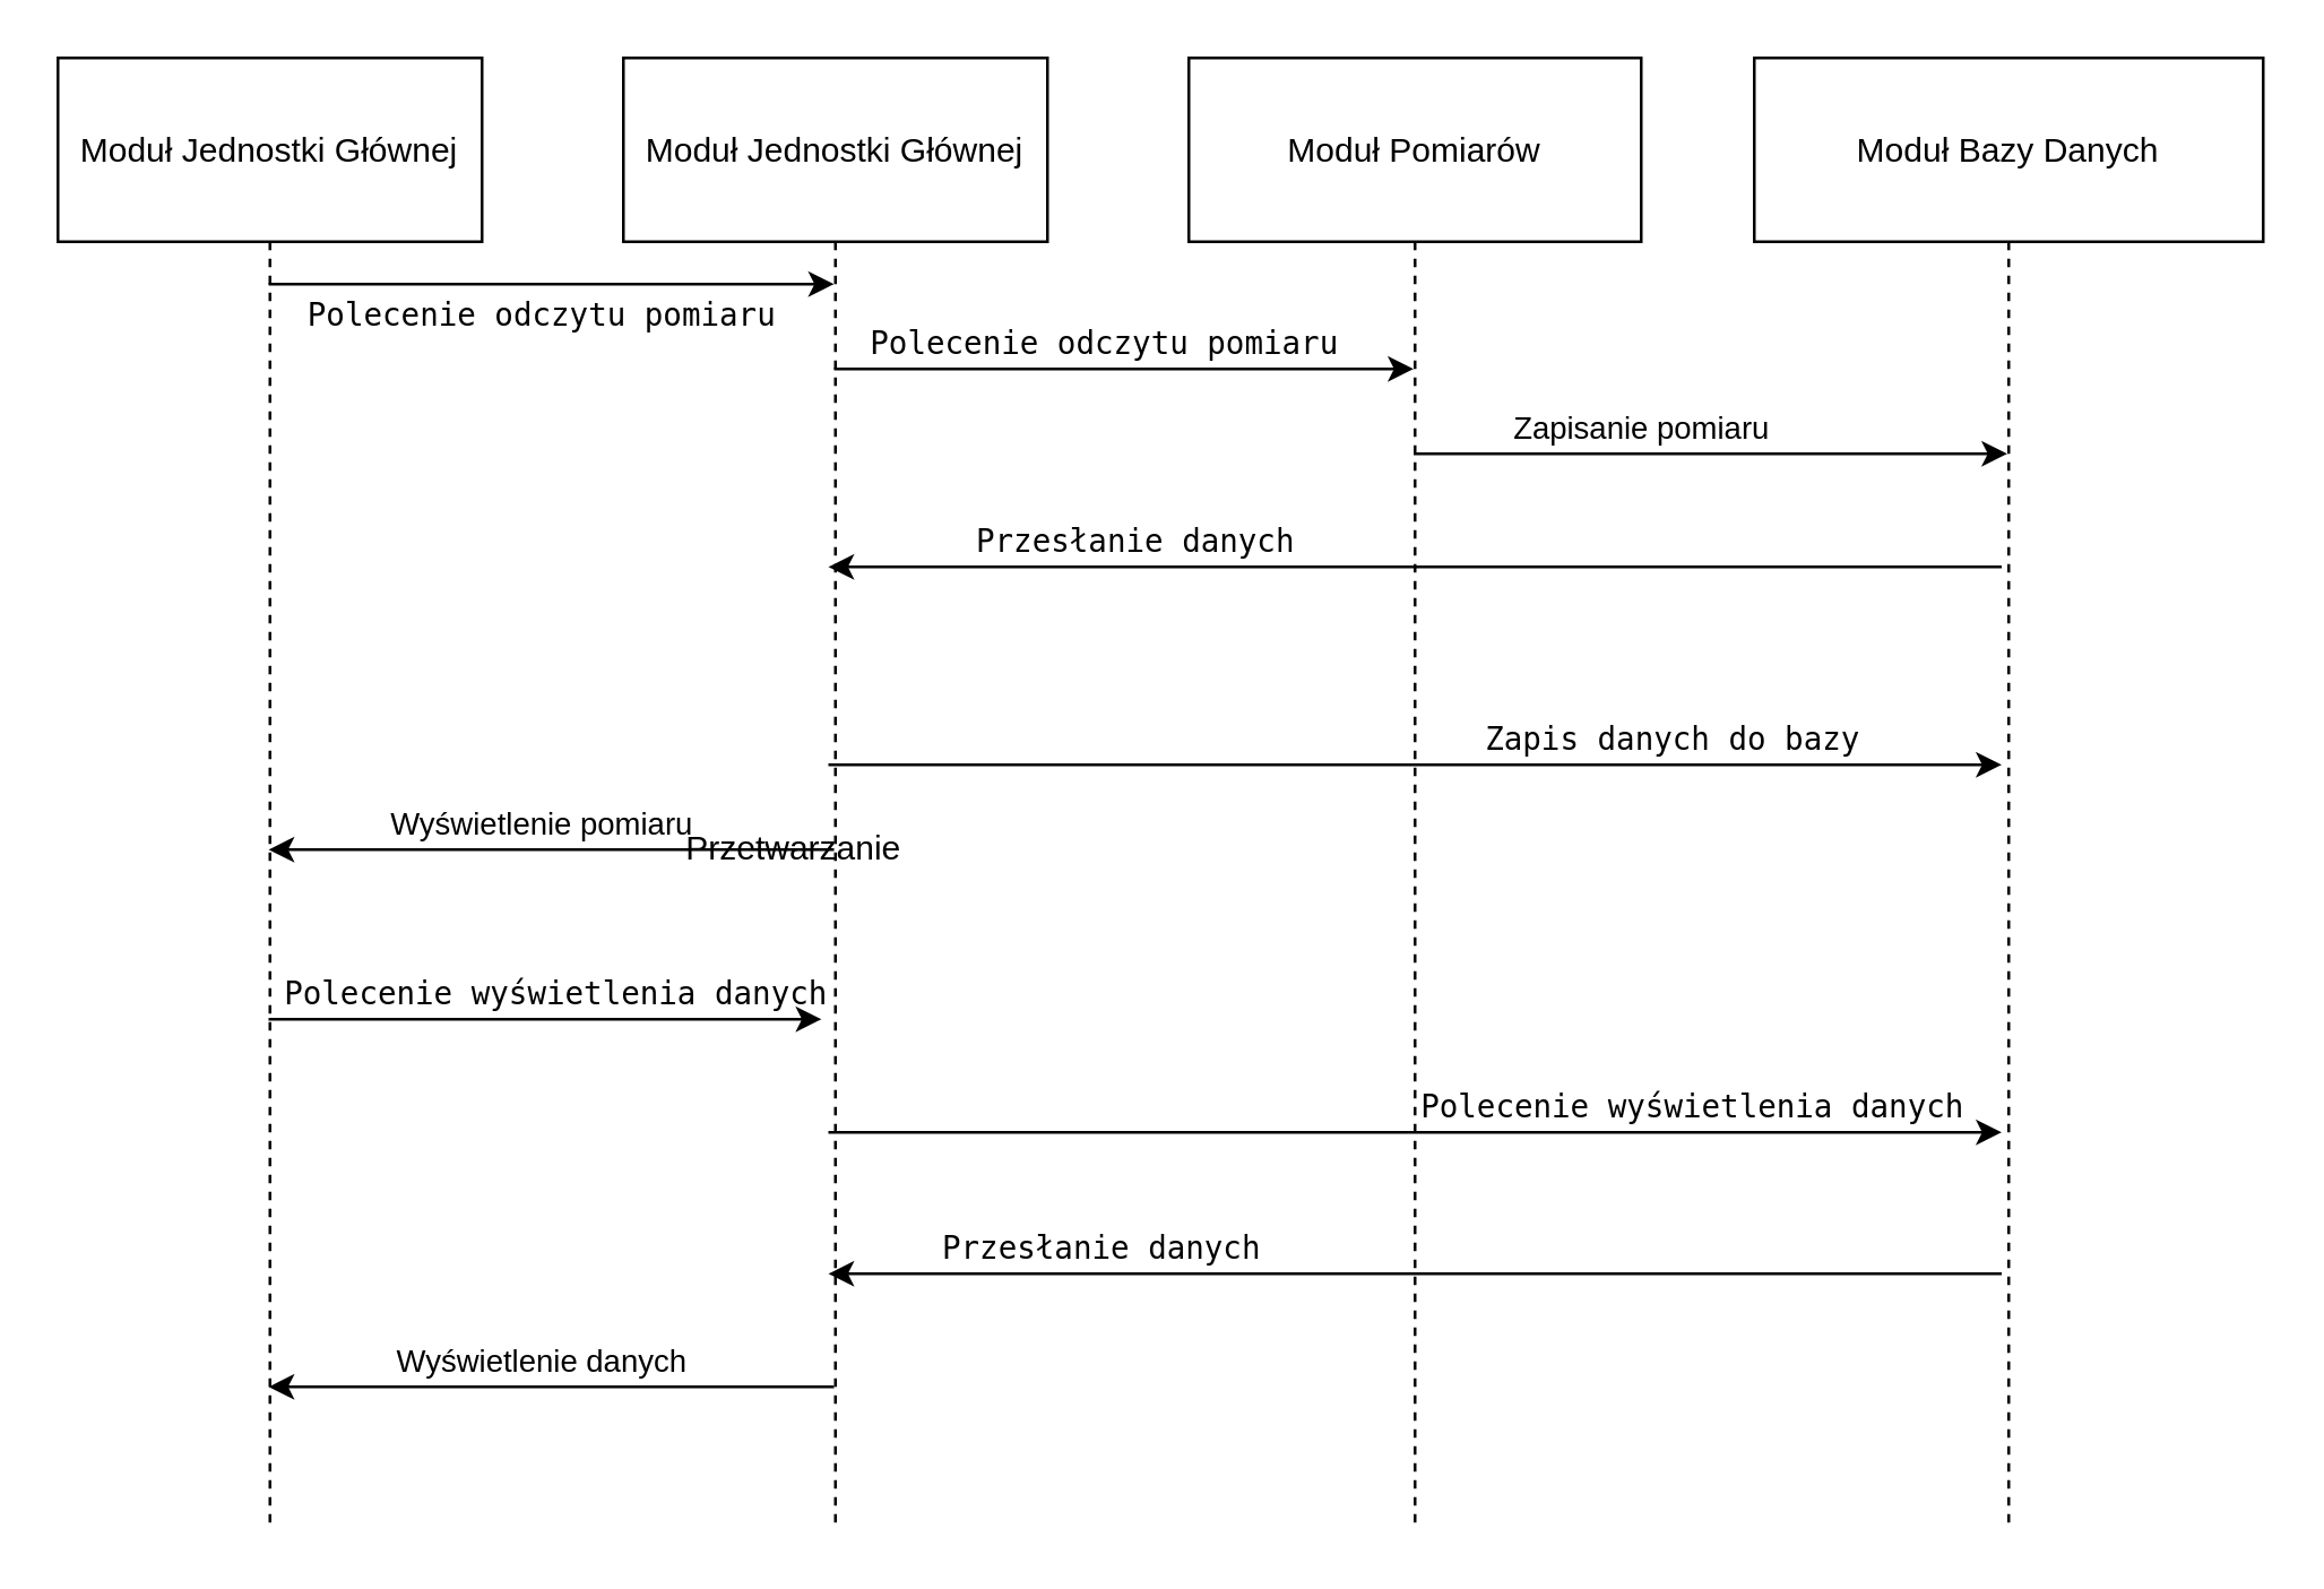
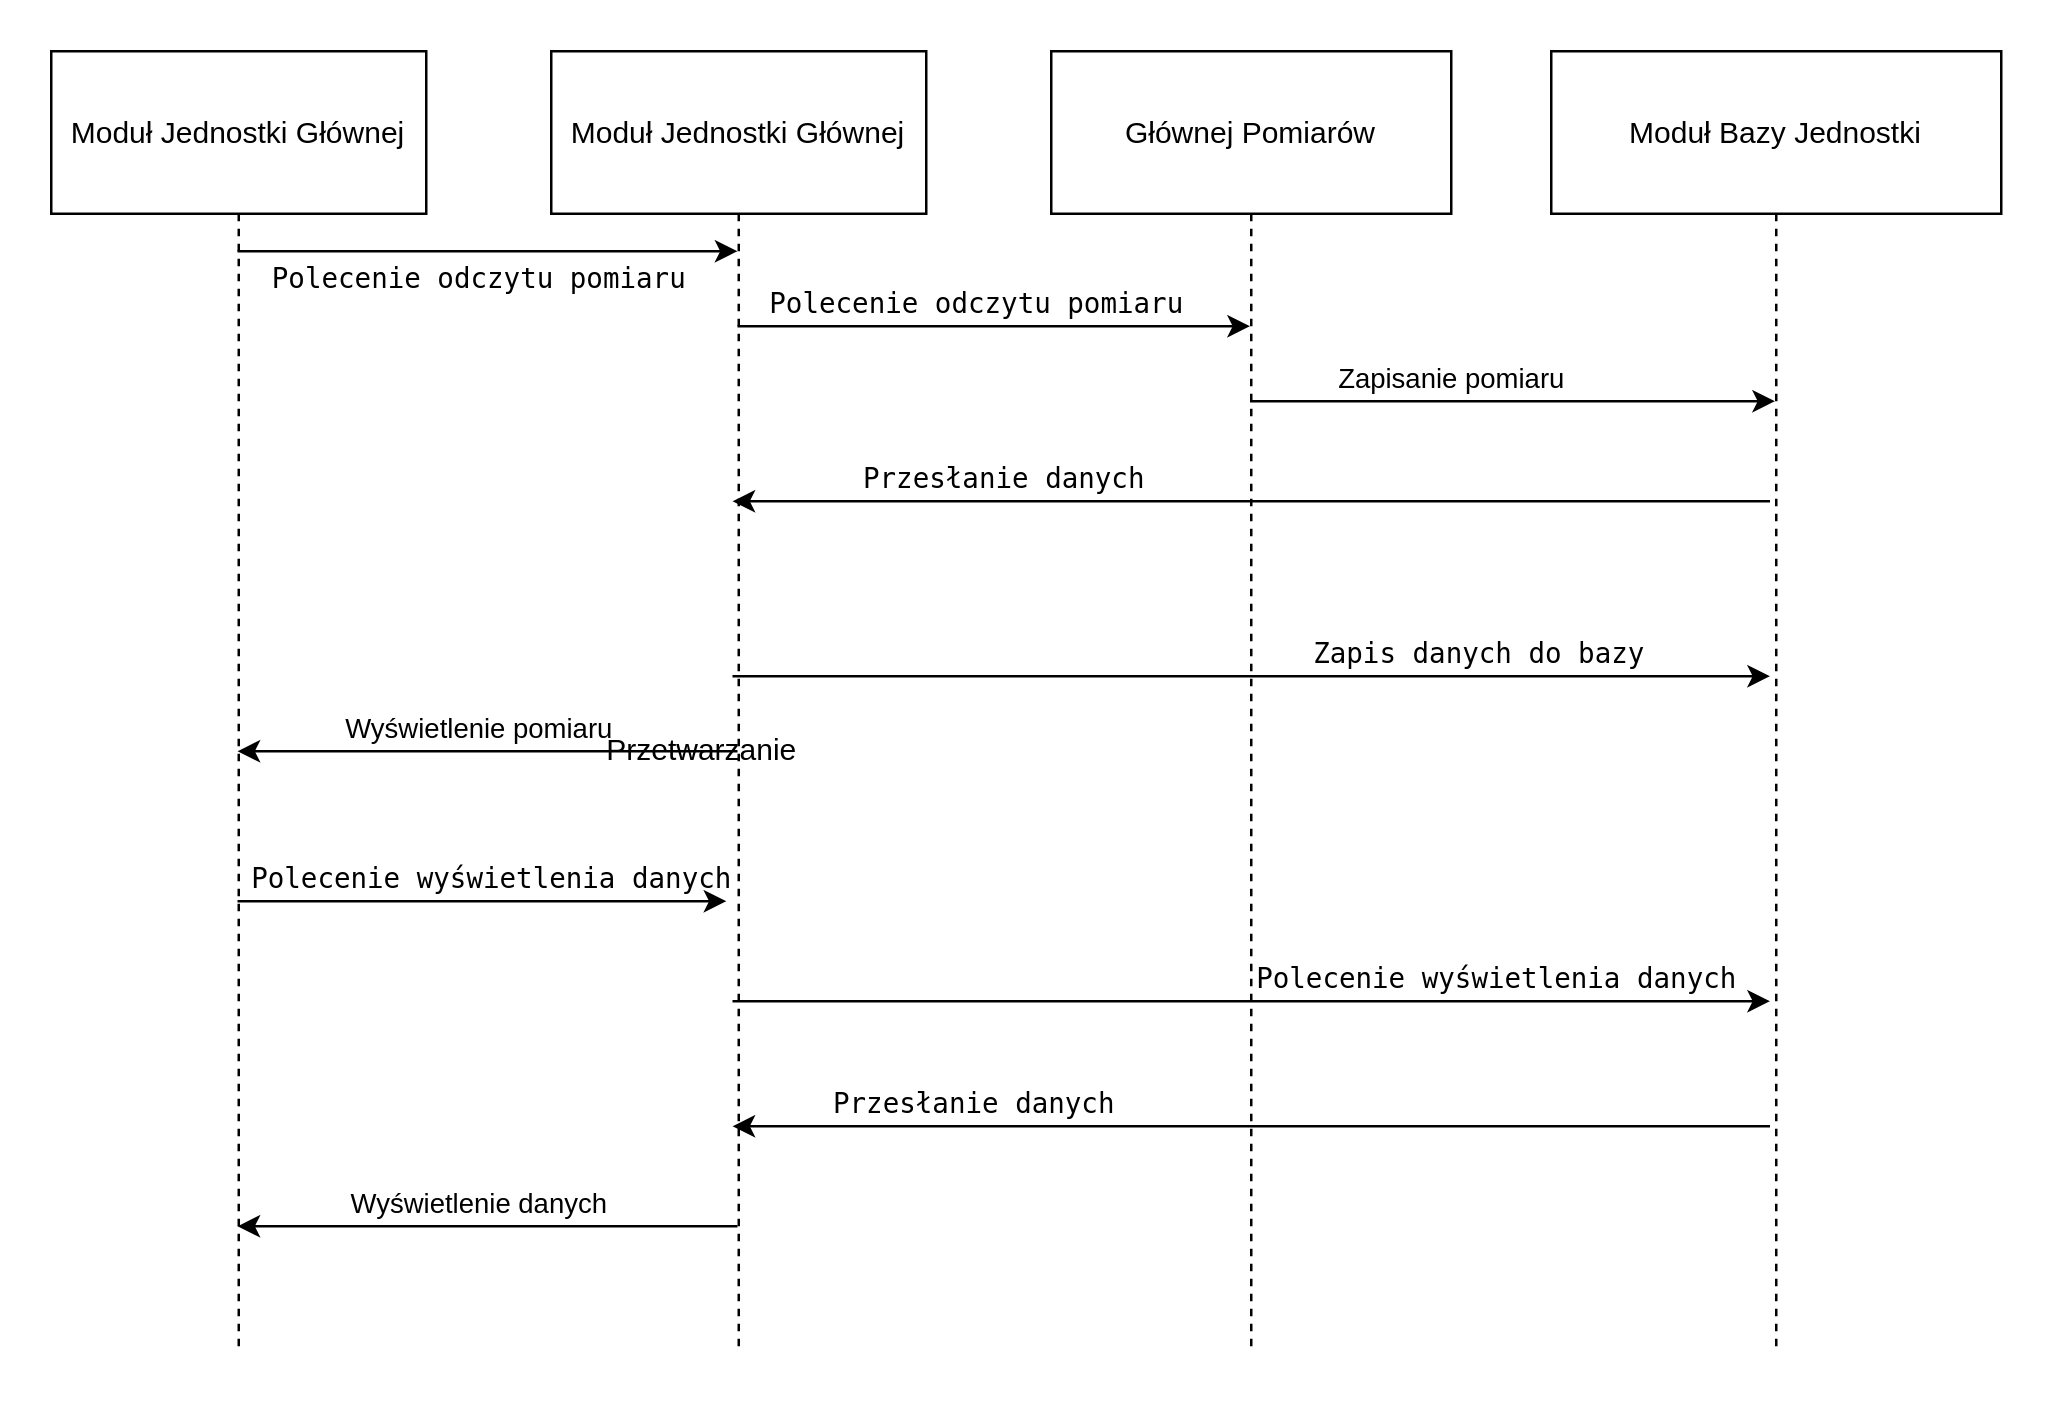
- <mxCell id="15" value="Moduł Pomiarów" style="shape=umlLifeline;perimeter=lifelinePerimeter;whiteSpace=wrap;container=1;dropTarget=0;collapsible=0;recursiveResize=0;outlineConnect=0;portConstraint=eastwest;newEdgeStyle={&quot;edgeStyle&quot;:&quot;elbowEdgeStyle&quot;,&quot;elbow&quot;:&quot;vertical&quot;,&quot;curved&quot;:0,&quot;rounded&quot;:0};size=65;" parent="1" vertex="1"><mxGeometry x="420" width="160" height="520" as="geometry" y="20" /></mxCell>
+ <mxCell id="15" value="Głównej Pomiarów" style="shape=umlLifeline;perimeter=lifelinePerimeter;whiteSpace=wrap;container=1;dropTarget=0;collapsible=0;recursiveResize=0;outlineConnect=0;portConstraint=eastwest;newEdgeStyle={&quot;edgeStyle&quot;:&quot;elbowEdgeStyle&quot;,&quot;elbow&quot;:&quot;vertical&quot;,&quot;curved&quot;:0,&quot;rounded&quot;:0};size=65;" parent="1" vertex="1"><mxGeometry x="420" width="160" height="520" as="geometry" y="20" /></mxCell>
- <mxCell id="20" value="Moduł Bazy Danych" style="shape=umlLifeline;perimeter=lifelinePerimeter;whiteSpace=wrap;container=1;dropTarget=0;collapsible=0;recursiveResize=0;outlineConnect=0;portConstraint=eastwest;newEdgeStyle={&quot;edgeStyle&quot;:&quot;elbowEdgeStyle&quot;,&quot;elbow&quot;:&quot;vertical&quot;,&quot;curved&quot;:0,&quot;rounded&quot;:0};size=65;" vertex="1" parent="1"><mxGeometry x="620" width="180" height="520" as="geometry" y="20" /></mxCell>
+ <mxCell id="20" value="Moduł Bazy Jednostki" style="shape=umlLifeline;perimeter=lifelinePerimeter;whiteSpace=wrap;container=1;dropTarget=0;collapsible=0;recursiveResize=0;outlineConnect=0;portConstraint=eastwest;newEdgeStyle={&quot;edgeStyle&quot;:&quot;elbowEdgeStyle&quot;,&quot;elbow&quot;:&quot;vertical&quot;,&quot;curved&quot;:0,&quot;rounded&quot;:0};size=65;" vertex="1" parent="1"><mxGeometry x="620" width="180" height="520" as="geometry" y="20" /></mxCell>
